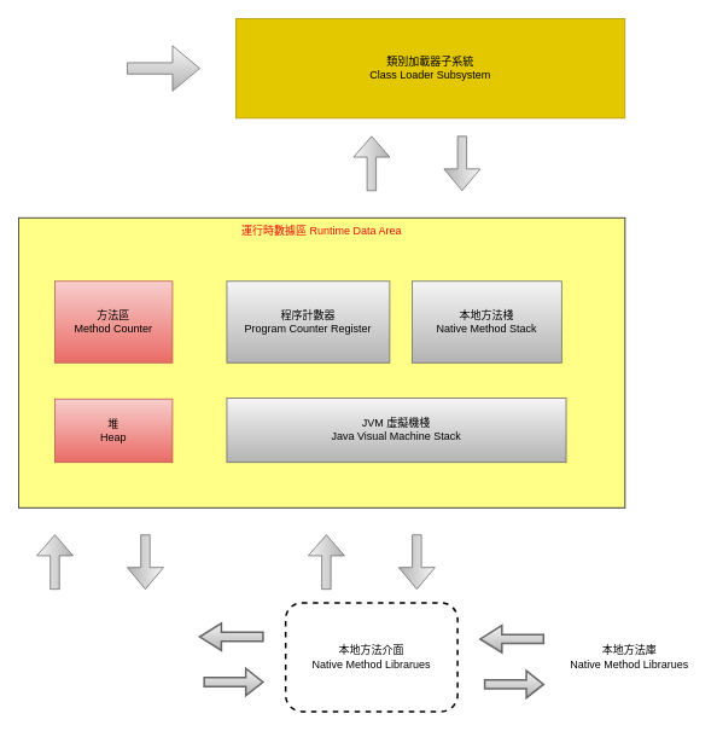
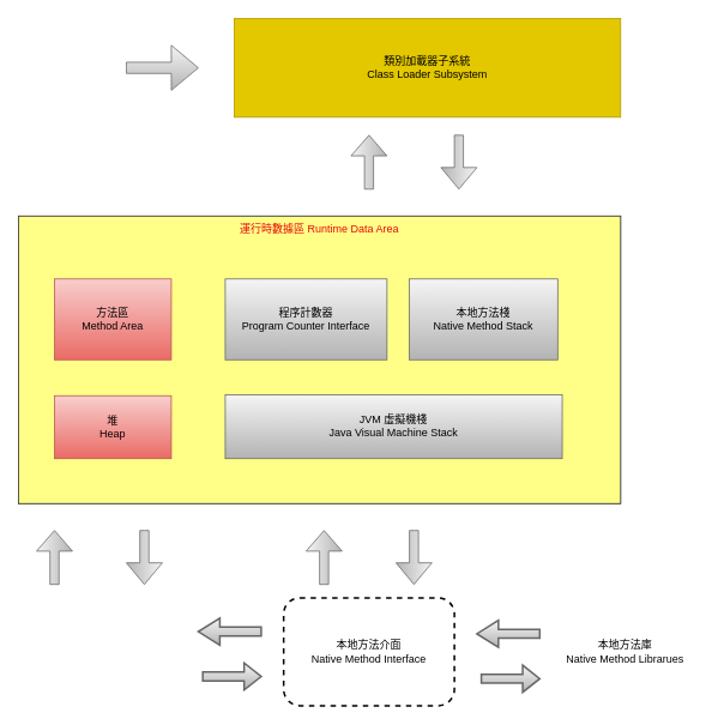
- <mxCell id="4" value="&lt;font color=&quot;#000000&quot;&gt;方法區&lt;br&gt;Method Counter&lt;/font&gt;" style="rounded=0;whiteSpace=wrap;html=1;fillColor=#f8cecc;strokeColor=#b85450;gradientColor=#ea6b66;" vertex="1" parent="2"><mxGeometry x="40" y="70" width="130" height="90" as="geometry" /></mxCell>
+ <mxCell id="4" value="&lt;font color=&quot;#000000&quot;&gt;方法區&lt;br&gt;Method Area&lt;/font&gt;" style="rounded=0;whiteSpace=wrap;html=1;fillColor=#f8cecc;strokeColor=#b85450;gradientColor=#ea6b66;" vertex="1" parent="2"><mxGeometry x="40" y="70" width="130" height="90" as="geometry" /></mxCell>
- <mxCell id="7" value="程序計數器&lt;br&gt;Program Counter Register" style="rounded=0;whiteSpace=wrap;html=1;fillColor=#f5f5f5;gradientColor=#b3b3b3;strokeColor=#666666;" vertex="1" parent="2"><mxGeometry x="230" y="70" width="180" height="90" as="geometry" /></mxCell>
+ <mxCell id="7" value="程序計數器&lt;br&gt;Program Counter Interface" style="rounded=0;whiteSpace=wrap;html=1;fillColor=#f5f5f5;gradientColor=#b3b3b3;strokeColor=#666666;" vertex="1" parent="2"><mxGeometry x="230" y="70" width="180" height="90" as="geometry" /></mxCell>
- <mxCell id="14" value="本地方法介面&lt;br&gt;Native Method Librarues" style="rounded=1;whiteSpace=wrap;html=1;dashed=1;strokeWidth=2;perimeterSpacing=0;" vertex="1" parent="1"><mxGeometry x="315" y="665" width="190" height="120" as="geometry" /></mxCell>
+ <mxCell id="14" value="本地方法介面&lt;br&gt;Native Method Interface" style="rounded=1;whiteSpace=wrap;html=1;dashed=1;strokeWidth=2;perimeterSpacing=0;" vertex="1" parent="1"><mxGeometry x="315" y="665" width="190" height="120" as="geometry" /></mxCell>
